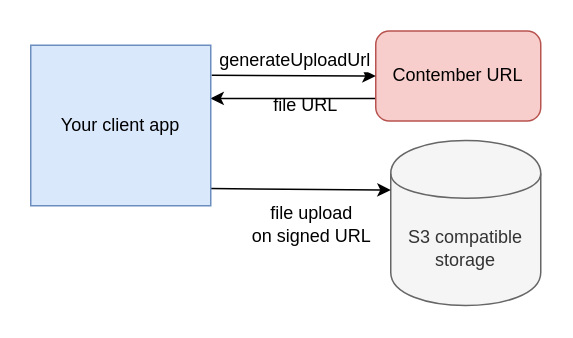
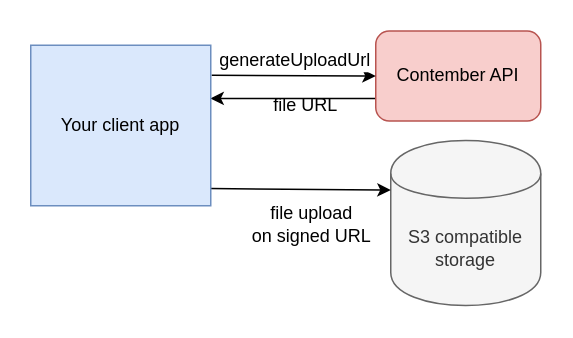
- <mxCell id="3" value="Contember URL" style="rounded=1;whiteSpace=wrap;html=1;fillColor=#f8cecc;strokeColor=#b85450;" vertex="1" parent="1"><mxGeometry x="250" y="20" width="110" height="60" as="geometry" /></mxCell>
+ <mxCell id="3" value="Contember API" style="rounded=1;whiteSpace=wrap;html=1;fillColor=#f8cecc;strokeColor=#b85450;" vertex="1" parent="1"><mxGeometry x="250" y="20" width="110" height="60" as="geometry" /></mxCell>
